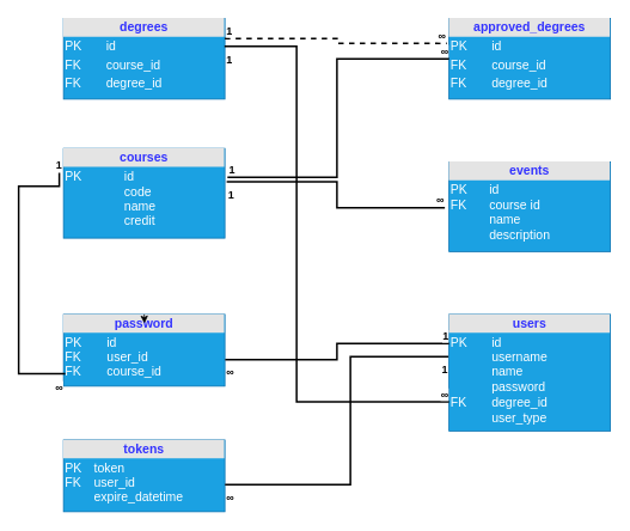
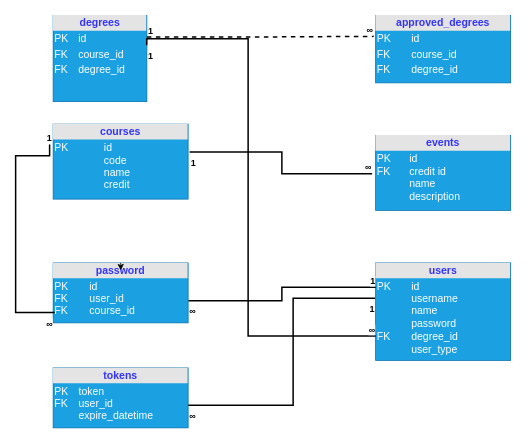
- <mxCell id="3" value="&lt;div style=&quot;text-align: center; box-sizing: border-box; width: 100%; background: rgb(228, 228, 228); padding: 2px; font-size: 14px;&quot;&gt;&lt;font color=&quot;#3333ff&quot;&gt;&lt;b&gt;degrees&lt;/b&gt;&lt;/font&gt;&lt;/div&gt;&lt;table style=&quot;width: 100%; font-size: 14px;&quot; cellpadding=&quot;2&quot; cellspacing=&quot;0&quot;&gt;&lt;tbody&gt;&lt;tr&gt;&lt;td&gt;&lt;font style=&quot;font-size: 14px;&quot;&gt;PK&lt;/font&gt;&lt;/td&gt;&lt;td&gt;&lt;font style=&quot;font-size: 14px;&quot;&gt;id&lt;/font&gt;&lt;/td&gt;&lt;/tr&gt;&lt;tr&gt;&lt;td&gt;&lt;font style=&quot;font-size: 14px;&quot;&gt;FK&lt;/font&gt;&lt;/td&gt;&lt;td&gt;&lt;font style=&quot;font-size: 14px;&quot;&gt;course_id&lt;/font&gt;&lt;/td&gt;&lt;/tr&gt;&lt;tr&gt;&lt;td&gt;&lt;font style=&quot;font-size: 14px;&quot;&gt;FK&lt;/font&gt;&lt;/td&gt;&lt;td&gt;&lt;font style=&quot;font-size: 14px;&quot;&gt;degree_id&lt;/font&gt;&lt;/td&gt;&lt;/tr&gt;&lt;/tbody&gt;&lt;/table&gt;" style="verticalAlign=top;align=left;overflow=fill;html=1;whiteSpace=wrap;fillColor=#1ba1e2;fontColor=#ffffff;strokeColor=#006EAF;" vertex="1" parent="1"><mxGeometry x="70" y="20" width="180" height="90" as="geometry" /></mxCell>
+ <mxCell id="3" value="&lt;div style=&quot;text-align: center; box-sizing: border-box; width: 100%; background: rgb(228, 228, 228); padding: 2px; font-size: 14px;&quot;&gt;&lt;font color=&quot;#3333ff&quot;&gt;&lt;b&gt;degrees&lt;/b&gt;&lt;/font&gt;&lt;/div&gt;&lt;table style=&quot;width: 100%; font-size: 14px;&quot; cellpadding=&quot;2&quot; cellspacing=&quot;0&quot;&gt;&lt;tbody&gt;&lt;tr&gt;&lt;td&gt;&lt;font style=&quot;font-size: 14px;&quot;&gt;PK&lt;/font&gt;&lt;/td&gt;&lt;td&gt;&lt;font style=&quot;font-size: 14px;&quot;&gt;id&lt;/font&gt;&lt;/td&gt;&lt;/tr&gt;&lt;tr&gt;&lt;td&gt;&lt;font style=&quot;font-size: 14px;&quot;&gt;FK&lt;/font&gt;&lt;/td&gt;&lt;td&gt;&lt;font style=&quot;font-size: 14px;&quot;&gt;course_id&lt;/font&gt;&lt;/td&gt;&lt;/tr&gt;&lt;tr&gt;&lt;td&gt;&lt;font style=&quot;font-size: 14px;&quot;&gt;FK&lt;/font&gt;&lt;/td&gt;&lt;td&gt;&lt;font style=&quot;font-size: 14px;&quot;&gt;degree_id&lt;/font&gt;&lt;/td&gt;&lt;/tr&gt;&lt;/tbody&gt;&lt;/table&gt;" style="verticalAlign=top;align=left;overflow=fill;html=1;whiteSpace=wrap;fillColor=#1ba1e2;fontColor=#ffffff;strokeColor=#006EAF;" vertex="1" parent="1"><mxGeometry x="70" y="20" width="125" height="115" as="geometry" /></mxCell>
- <mxCell id="16" value="" style="endArrow=none;html=1;edgeStyle=orthogonalEdgeStyle;rounded=0;strokeWidth=2;exitX=1.016;exitY=0.322;exitDx=0;exitDy=0;exitPerimeter=0;entryX=0;entryY=0.5;entryDx=0;entryDy=0;" edge="1" parent="1" source="7" target="2"><mxGeometry relative="1" as="geometry"><mxPoint x="260" y="200" as="sourcePoint" /><mxPoint x="358" y="70" as="targetPoint" /></mxGeometry></mxCell>
- <mxCell id="17" value="&lt;font style=&quot;font-size: 12px;&quot;&gt;&lt;b&gt;1&lt;/b&gt;&lt;/font&gt;" style="edgeLabel;resizable=0;html=1;align=left;verticalAlign=bottom;" connectable="0" vertex="1" parent="16"><mxGeometry x="-1" relative="1" as="geometry" /></mxCell>
- <mxCell id="18" value="&lt;font style=&quot;font-size: 12px;&quot;&gt;&lt;b&gt;∞&lt;/b&gt;&lt;/font&gt;" style="edgeLabel;resizable=0;html=1;align=right;verticalAlign=bottom;" connectable="0" vertex="1" parent="16"><mxGeometry x="1" relative="1" as="geometry" /></mxCell>
- <mxCell id="8" value="&lt;div style=&quot;text-align: center; box-sizing: border-box; width: 100%; background: rgb(228, 228, 228); padding: 2px; font-size: 14px;&quot;&gt;&lt;font color=&quot;#3333ff&quot;&gt;&lt;b&gt;events&lt;/b&gt;&lt;/font&gt;&lt;/div&gt;&lt;table style=&quot;width: 100%; font-size: 14px;&quot; cellpadding=&quot;2&quot; cellspacing=&quot;0&quot;&gt;&lt;tbody&gt;&lt;tr&gt;&lt;td&gt;&lt;font style=&quot;font-size: 14px;&quot;&gt;PK&lt;br&gt;FK&lt;br&gt;&lt;br&gt;&lt;br&gt;&lt;/font&gt;&lt;/td&gt;&lt;td&gt;&lt;font style=&quot;font-size: 14px;&quot;&gt;id&lt;br&gt;course id&lt;br&gt;name&lt;br&gt;description&lt;/font&gt;&lt;/td&gt;&lt;/tr&gt;&lt;/tbody&gt;&lt;/table&gt;" style="verticalAlign=top;align=left;overflow=fill;html=1;whiteSpace=wrap;fillColor=#1ba1e2;fontColor=#ffffff;strokeColor=#006EAF;movable=1;resizable=1;rotatable=1;deletable=1;editable=1;locked=0;connectable=1;" vertex="1" parent="1"><mxGeometry x="500" y="180" width="180" height="100" as="geometry" /></mxCell>
+ <mxCell id="8" value="&lt;div style=&quot;text-align: center; box-sizing: border-box; width: 100%; background: rgb(228, 228, 228); padding: 2px; font-size: 14px;&quot;&gt;&lt;font color=&quot;#3333ff&quot;&gt;&lt;b&gt;events&lt;/b&gt;&lt;/font&gt;&lt;/div&gt;&lt;table style=&quot;width: 100%; font-size: 14px;&quot; cellpadding=&quot;2&quot; cellspacing=&quot;0&quot;&gt;&lt;tbody&gt;&lt;tr&gt;&lt;td&gt;&lt;font style=&quot;font-size: 14px;&quot;&gt;PK&lt;br&gt;FK&lt;br&gt;&lt;br&gt;&lt;br&gt;&lt;/font&gt;&lt;/td&gt;&lt;td&gt;&lt;font style=&quot;font-size: 14px;&quot;&gt;id&lt;br&gt;credit id&lt;br&gt;name&lt;br&gt;description&lt;/font&gt;&lt;/td&gt;&lt;/tr&gt;&lt;/tbody&gt;&lt;/table&gt;" style="verticalAlign=top;align=left;overflow=fill;html=1;whiteSpace=wrap;fillColor=#1ba1e2;fontColor=#ffffff;strokeColor=#006EAF;movable=1;resizable=1;rotatable=1;deletable=1;editable=1;locked=0;connectable=1;" vertex="1" parent="1"><mxGeometry x="500" y="180" width="180" height="100" as="geometry" /></mxCell>
